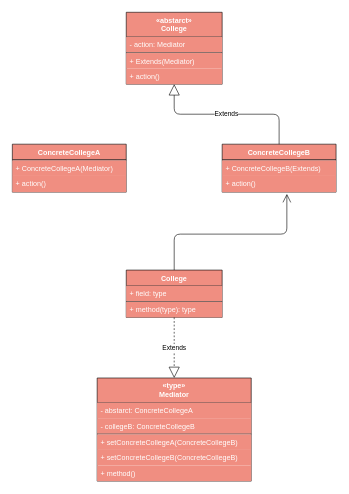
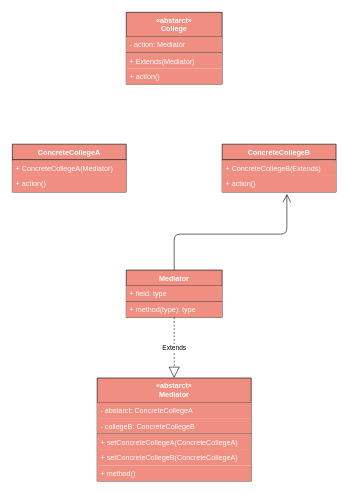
- <mxCell id="26" value="Extends" style="endArrow=block;endSize=16;endFill=0;html=1;fontColor=#000000;entryX=0.5;entryY=1;entryDx=0;entryDy=0;exitX=0.5;exitY=0;exitDx=0;exitDy=0;edgeStyle=orthogonalEdgeStyle;" edge="1" parent="1" source="22" target="6"><mxGeometry width="160" relative="1" as="geometry"><mxPoint x="-63" y="460" as="sourcePoint" /><mxPoint x="97" y="460" as="targetPoint" /></mxGeometry></mxCell>
- <mxCell id="2" value="College" style="swimlane;fontStyle=1;align=center;verticalAlign=top;childLayout=stackLayout;horizontal=1;startSize=26;horizontalStack=0;resizeParent=1;resizeParentMax=0;resizeLast=0;collapsible=1;marginBottom=0;fillColor=#F08E81;fontColor=#FFFFFF;" vertex="1" parent="1"><mxGeometry x="210" y="450" width="160" height="79" as="geometry" /></mxCell>
+ <mxCell id="2" value="Mediator" style="swimlane;fontStyle=1;align=center;verticalAlign=top;childLayout=stackLayout;horizontal=1;startSize=26;horizontalStack=0;resizeParent=1;resizeParentMax=0;resizeLast=0;collapsible=1;marginBottom=0;fillColor=#F08E81;fontColor=#FFFFFF;" vertex="1" parent="1"><mxGeometry x="210" y="450" width="160" height="79" as="geometry" /></mxCell>
- <mxCell id="15" value="«type»&#10;Mediator" style="swimlane;fontStyle=1;align=center;verticalAlign=top;childLayout=stackLayout;horizontal=1;startSize=41;horizontalStack=0;resizeParent=1;resizeParentMax=0;resizeLast=0;collapsible=1;marginBottom=0;fillColor=#F08E81;fontColor=#FFFFFF;" vertex="1" parent="1"><mxGeometry x="161.5" y="630" width="257" height="172" as="geometry" /></mxCell>
+ <mxCell id="15" value="«abstarct»&#10;Mediator" style="swimlane;fontStyle=1;align=center;verticalAlign=top;childLayout=stackLayout;horizontal=1;startSize=41;horizontalStack=0;resizeParent=1;resizeParentMax=0;resizeLast=0;collapsible=1;marginBottom=0;fillColor=#F08E81;fontColor=#FFFFFF;" vertex="1" parent="1"><mxGeometry x="161.5" y="630" width="257" height="172" as="geometry" /></mxCell>
- <mxCell id="19" value="+ setConcreteCollegeA(ConcreteCollegeB)" style="text;strokeColor=none;fillColor=#F08E81;align=left;verticalAlign=top;spacingLeft=4;spacingRight=4;overflow=hidden;rotatable=0;points=[[0,0.5],[1,0.5]];portConstraint=eastwest;fontColor=#FFFFFF;" vertex="1" parent="15"><mxGeometry y="94" width="257" height="26" as="geometry" /></mxCell>
+ <mxCell id="19" value="+ setConcreteCollegeA(ConcreteCollegeA)" style="text;strokeColor=none;fillColor=#F08E81;align=left;verticalAlign=top;spacingLeft=4;spacingRight=4;overflow=hidden;rotatable=0;points=[[0,0.5],[1,0.5]];portConstraint=eastwest;fontColor=#FFFFFF;" vertex="1" parent="15"><mxGeometry y="94" width="257" height="26" as="geometry" /></mxCell>
- <mxCell id="20" value="+ setConcreteCollegeB(ConcreteCollegeB)" style="text;strokeColor=none;fillColor=#F08E81;align=left;verticalAlign=top;spacingLeft=4;spacingRight=4;overflow=hidden;rotatable=0;points=[[0,0.5],[1,0.5]];portConstraint=eastwest;fontColor=#FFFFFF;" vertex="1" parent="15"><mxGeometry y="120" width="257" height="26" as="geometry" /></mxCell>
+ <mxCell id="20" value="+ setConcreteCollegeB(ConcreteCollegeA)" style="text;strokeColor=none;fillColor=#F08E81;align=left;verticalAlign=top;spacingLeft=4;spacingRight=4;overflow=hidden;rotatable=0;points=[[0,0.5],[1,0.5]];portConstraint=eastwest;fontColor=#FFFFFF;" vertex="1" parent="15"><mxGeometry y="120" width="257" height="26" as="geometry" /></mxCell>
